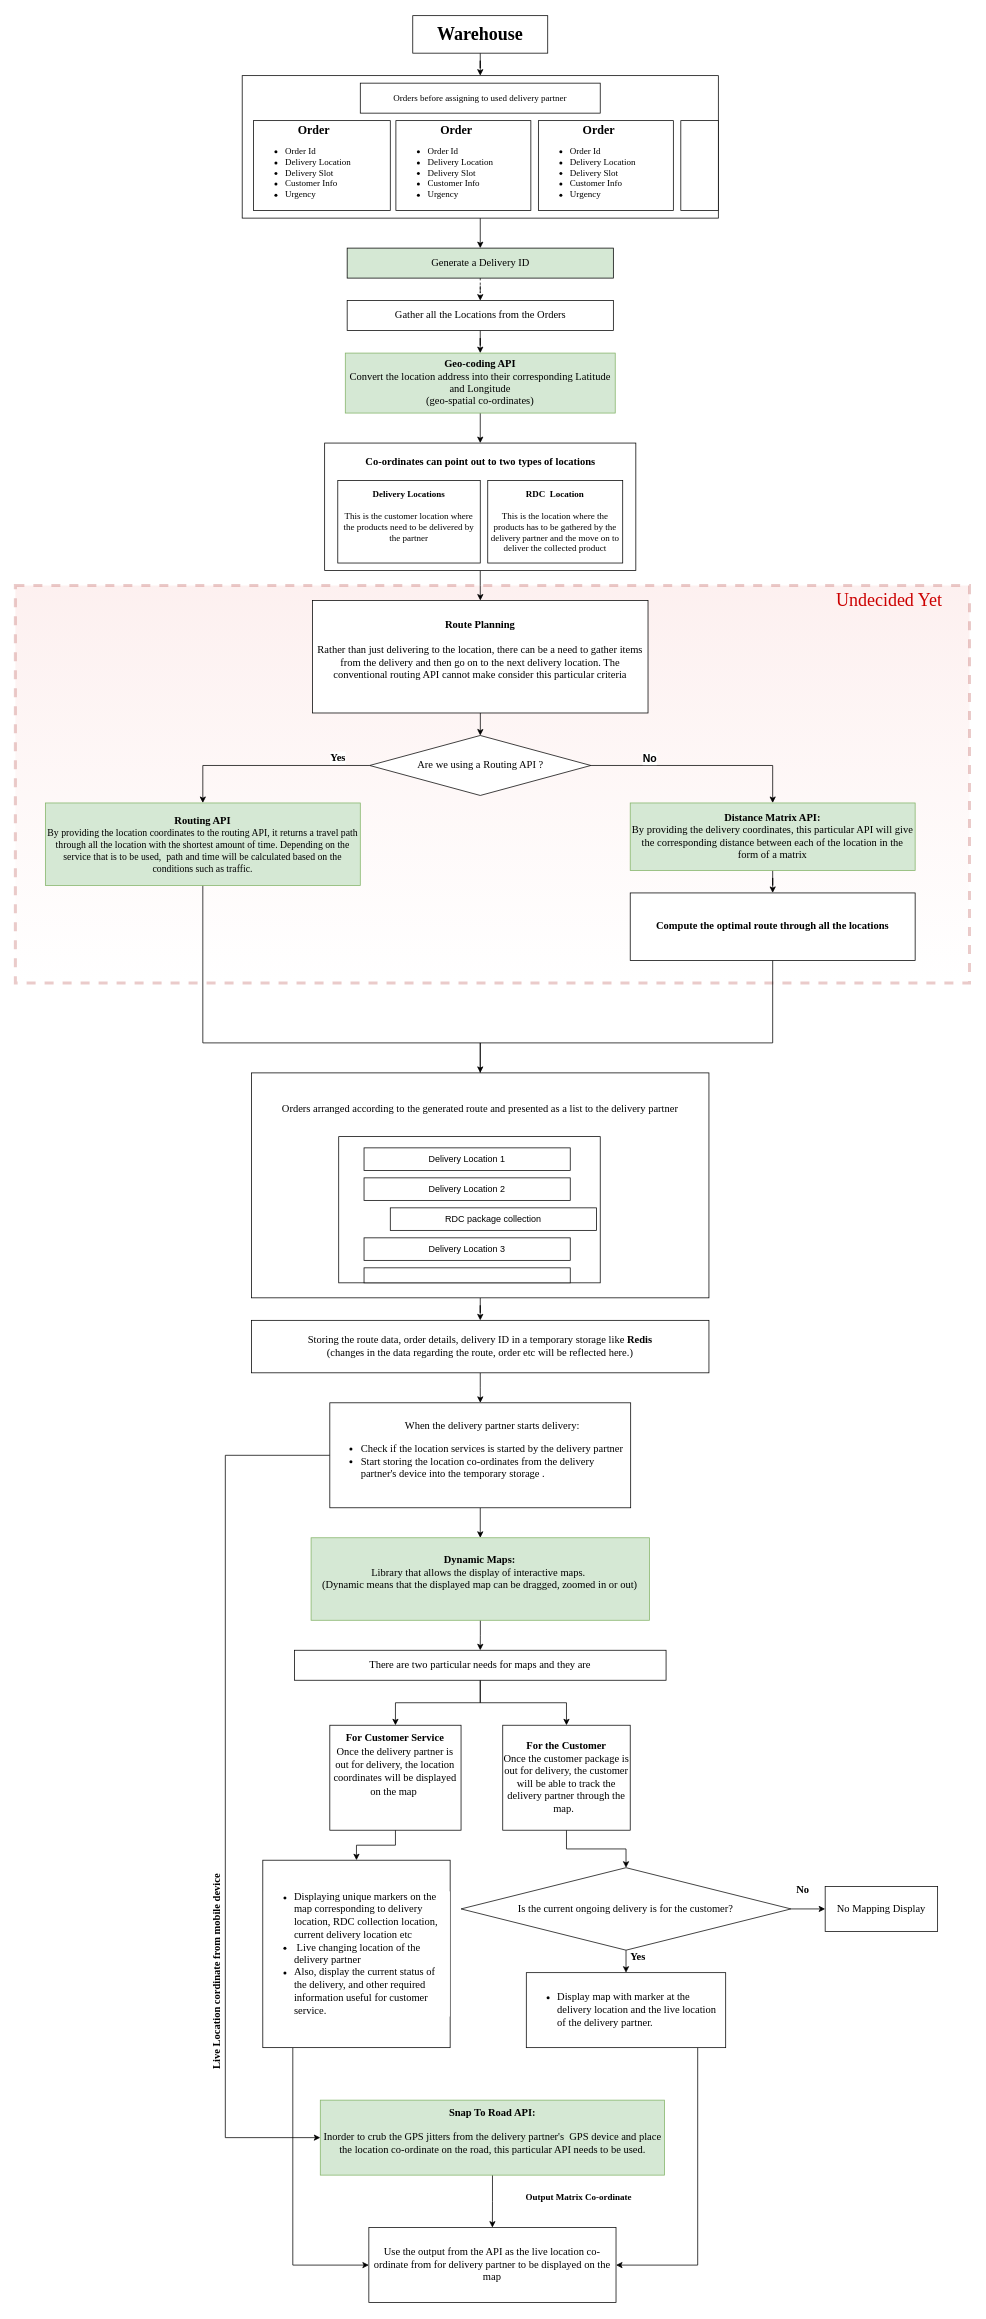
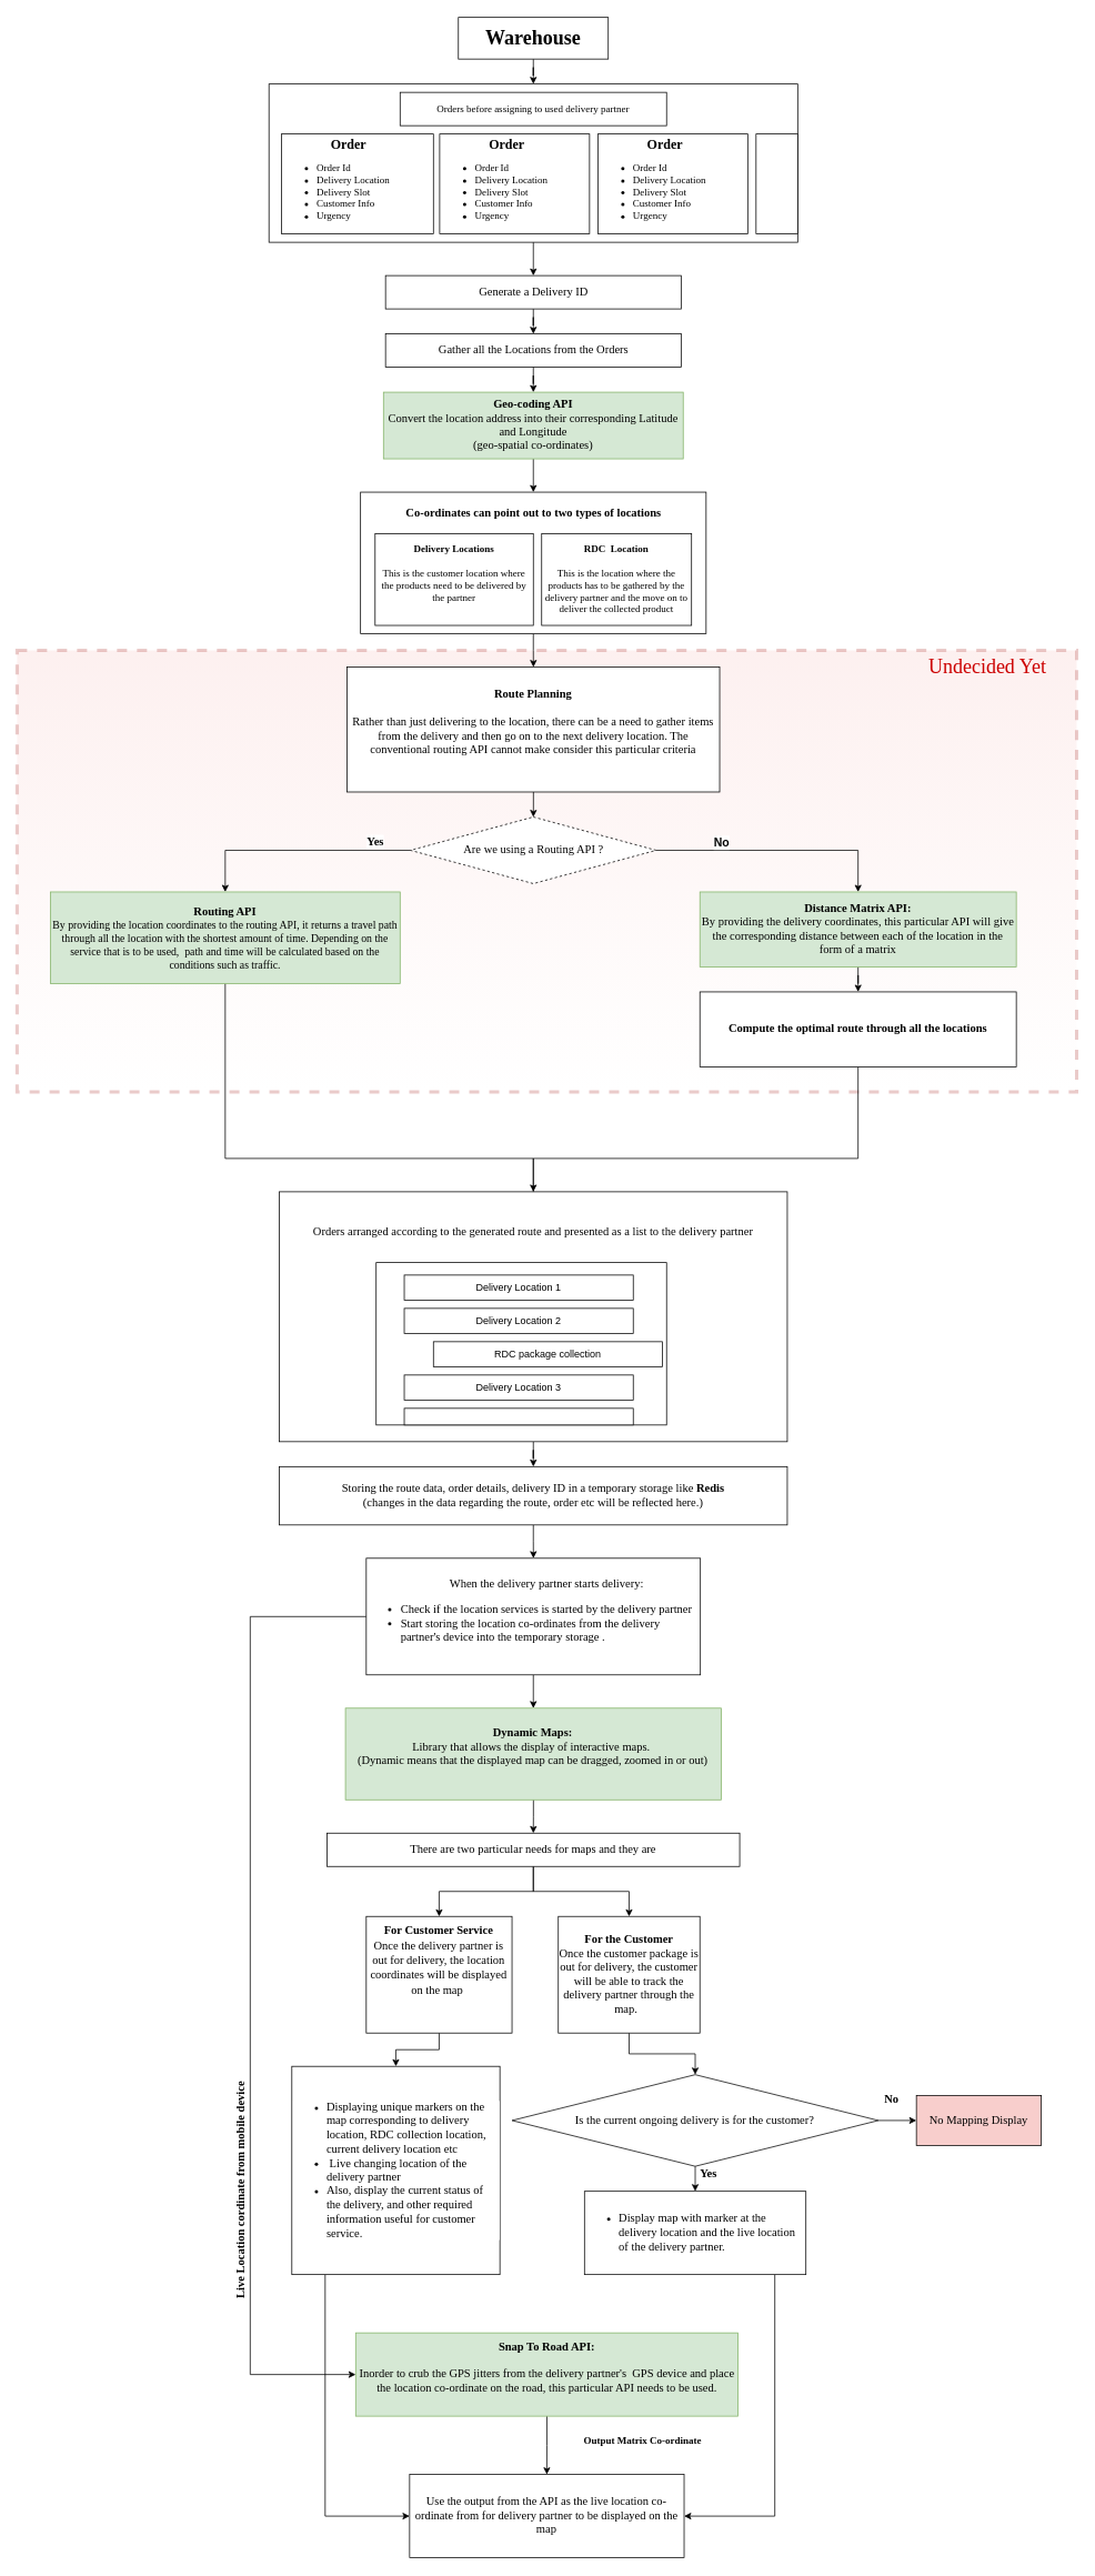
- <mxCell id="48" value="&lt;font style=&quot;font-size: 14px&quot; face=&quot;Montserrat&quot; data-font-src=&quot;https://fonts.googleapis.com/css?family=Montserrat&quot;&gt;Generate a Delivery ID&lt;/font&gt;" style="rounded=0;whiteSpace=wrap;html=1;fillColor=#d5e8d4;" vertex="1" parent="1"><mxGeometry x="462.5" y="330" width="355" height="40" as="geometry" /></mxCell>
+ <mxCell id="48" value="&lt;font style=&quot;font-size: 14px&quot; face=&quot;Montserrat&quot; data-font-src=&quot;https://fonts.googleapis.com/css?family=Montserrat&quot;&gt;Generate a Delivery ID&lt;/font&gt;" style="rounded=0;whiteSpace=wrap;html=1;" vertex="1" parent="1"><mxGeometry x="462.5" y="330" width="355" height="40" as="geometry" /></mxCell>
- <mxCell id="47" style="edgeStyle=orthogonalEdgeStyle;rounded=0;orthogonalLoop=1;jettySize=auto;html=1;dashed=1;" edge="1" parent="1" source="48" target="14"><mxGeometry relative="1" as="geometry" /></mxCell>
+ <mxCell id="47" style="edgeStyle=orthogonalEdgeStyle;rounded=0;orthogonalLoop=1;jettySize=auto;html=1;" edge="1" parent="1" source="48" target="14"><mxGeometry relative="1" as="geometry" /></mxCell>
- <mxCell id="20" value="&lt;font face=&quot;Montserrat&quot; data-font-src=&quot;https://fonts.googleapis.com/css?family=Montserrat&quot; style=&quot;font-size: 14px&quot;&gt;Are we using a Routing API ?&lt;/font&gt;" style="rhombus;whiteSpace=wrap;html=1;rounded=0;" vertex="1" parent="1"><mxGeometry x="492.5" y="980" width="295" height="80" as="geometry" /></mxCell>
+ <mxCell id="20" value="&lt;font face=&quot;Montserrat&quot; data-font-src=&quot;https://fonts.googleapis.com/css?family=Montserrat&quot; style=&quot;font-size: 14px&quot;&gt;Are we using a Routing API ?&lt;/font&gt;" style="rhombus;whiteSpace=wrap;html=1;rounded=0;dashed=1;" vertex="1" parent="1"><mxGeometry x="492.5" y="980" width="295" height="80" as="geometry" /></mxCell>
- <mxCell id="67" value="&lt;font style=&quot;font-size: 14px&quot; face=&quot;Montserrat&quot; data-font-src=&quot;https://fonts.googleapis.com/css?family=Montserrat&quot;&gt;No Mapping Display&lt;/font&gt;" style="whiteSpace=wrap;html=1;rounded=0;shadow=0;strokeColor=#050505;strokeWidth=1;glass=0;sketch=0;" vertex="1" parent="1"><mxGeometry x="1100" y="2515" width="150" height="60" as="geometry" /></mxCell>
+ <mxCell id="67" value="&lt;font style=&quot;font-size: 14px&quot; face=&quot;Montserrat&quot; data-font-src=&quot;https://fonts.googleapis.com/css?family=Montserrat&quot;&gt;No Mapping Display&lt;/font&gt;" style="whiteSpace=wrap;html=1;rounded=0;shadow=0;strokeColor=#050505;strokeWidth=1;glass=0;sketch=0;fillColor=#f8cecc;" vertex="1" parent="1"><mxGeometry x="1100" y="2515" width="150" height="60" as="geometry" /></mxCell>
